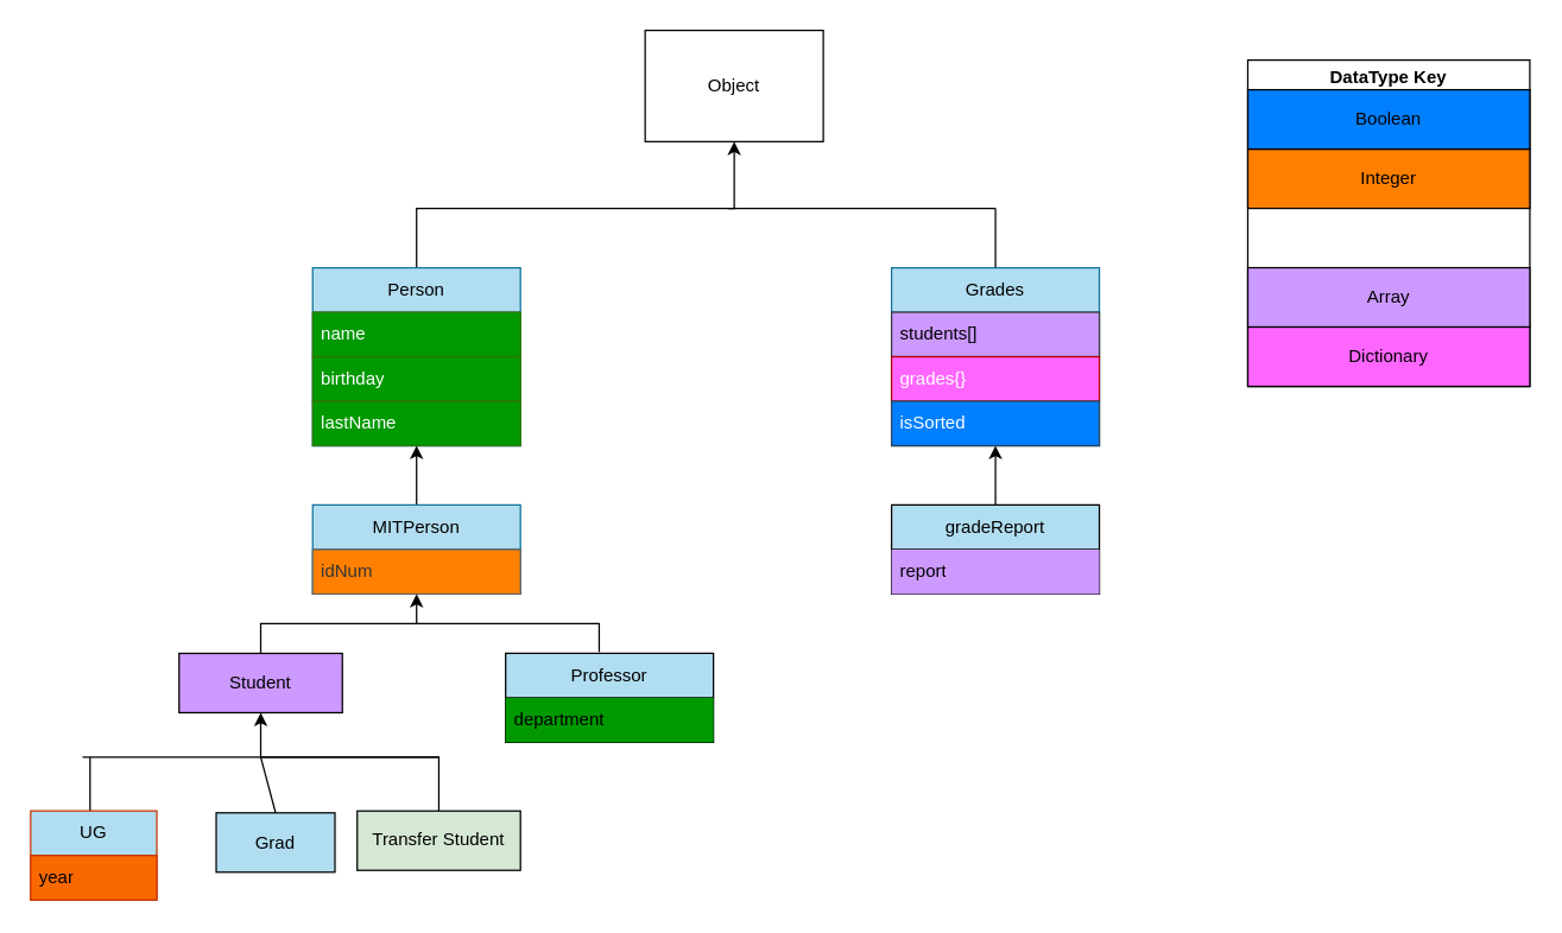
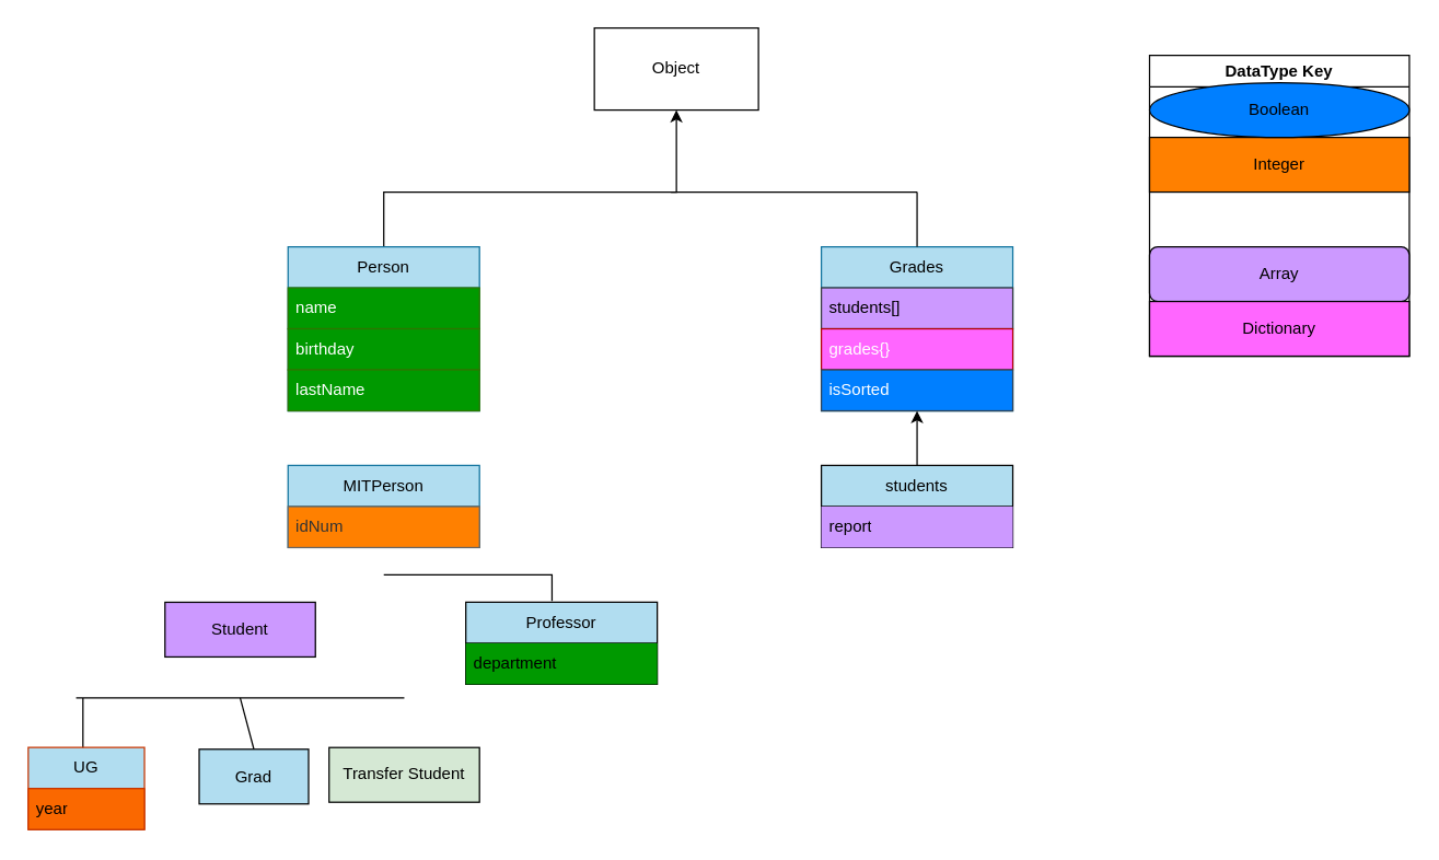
- <mxCell id="2" value="Object" style="rounded=0;whiteSpace=wrap;html=1;" vertex="1" parent="1"><mxGeometry x="434" y="20" width="120" height="75" as="geometry" /></mxCell>
+ <mxCell id="2" value="Object" style="rounded=0;whiteSpace=wrap;html=1;" vertex="1" parent="1"><mxGeometry x="434" y="20" width="120" height="60" as="geometry" /></mxCell>
- <mxCell id="18" value="&lt;div&gt;Boolean&lt;/div&gt;" style="rounded=0;whiteSpace=wrap;html=1;gradientColor=none;fillColor=#007FFF;" vertex="1" parent="15"><mxGeometry y="20" width="190" height="40" as="geometry" /></mxCell>
+ <mxCell id="18" value="&lt;div&gt;Boolean&lt;/div&gt;" style="ellipse;whiteSpace=wrap;html=1;gradientColor=none;fillColor=#007FFF;" vertex="1" parent="15"><mxGeometry y="20" width="190" height="40" as="geometry" /></mxCell>
- <mxCell id="17" value="&lt;div&gt;Array&lt;/div&gt;" style="rounded=0;whiteSpace=wrap;html=1;gradientColor=none;fillColor=#CC99FF;" vertex="1" parent="15"><mxGeometry y="140" width="190" height="40" as="geometry" /></mxCell>
+ <mxCell id="17" value="&lt;div&gt;Array&lt;/div&gt;" style="whiteSpace=wrap;html=1;gradientColor=none;fillColor=#CC99FF;rounded=1;" vertex="1" parent="15"><mxGeometry y="140" width="190" height="40" as="geometry" /></mxCell>
- <mxCell id="12" style="edgeStyle=orthogonalEdgeStyle;rounded=0;orthogonalLoop=1;jettySize=auto;html=1;entryX=0.5;entryY=1;entryDx=0;entryDy=0;" edge="1" parent="1" source="13" target="4"><mxGeometry relative="1" as="geometry" /></mxCell>
- <mxCell id="33" value="gradeReport" style="swimlane;fontStyle=0;childLayout=stackLayout;horizontal=1;startSize=30;horizontalStack=0;resizeParent=1;resizeParentMax=0;resizeLast=0;collapsible=1;marginBottom=0;whiteSpace=wrap;html=1;fillColor=#B1DDF0;" vertex="1" parent="1"><mxGeometry x="600" y="340" width="140" height="60" as="geometry" /></mxCell>
+ <mxCell id="33" value="students" style="swimlane;fontStyle=0;childLayout=stackLayout;horizontal=1;startSize=30;horizontalStack=0;resizeParent=1;resizeParentMax=0;resizeLast=0;collapsible=1;marginBottom=0;whiteSpace=wrap;html=1;fillColor=#B1DDF0;" vertex="1" parent="1"><mxGeometry x="600" y="340" width="140" height="60" as="geometry" /></mxCell>
- <mxCell id="20" value="" style="edgeStyle=orthogonalEdgeStyle;rounded=0;orthogonalLoop=1;jettySize=auto;html=1;" edge="1" parent="1" source="21" target="14"><mxGeometry relative="1" as="geometry"><Array as="points"><mxPoint x="175" y="420" /><mxPoint x="280" y="420" /></Array></mxGeometry></mxCell>
- <mxCell id="23" value="" style="edgeStyle=orthogonalEdgeStyle;rounded=0;orthogonalLoop=1;jettySize=auto;html=1;entryX=0.5;entryY=1;entryDx=0;entryDy=0;" edge="1" parent="1" source="24" target="21"><mxGeometry relative="1" as="geometry"><mxPoint x="175" y="490" as="targetPoint" /><Array as="points"><mxPoint x="295" y="510" /><mxPoint x="175" y="510" /></Array></mxGeometry></mxCell>
